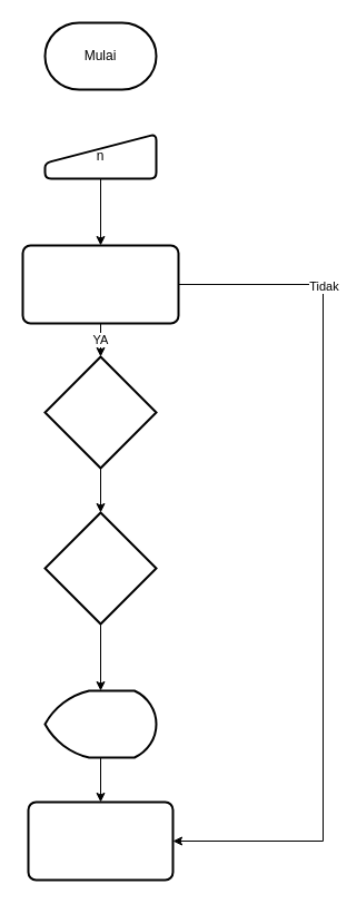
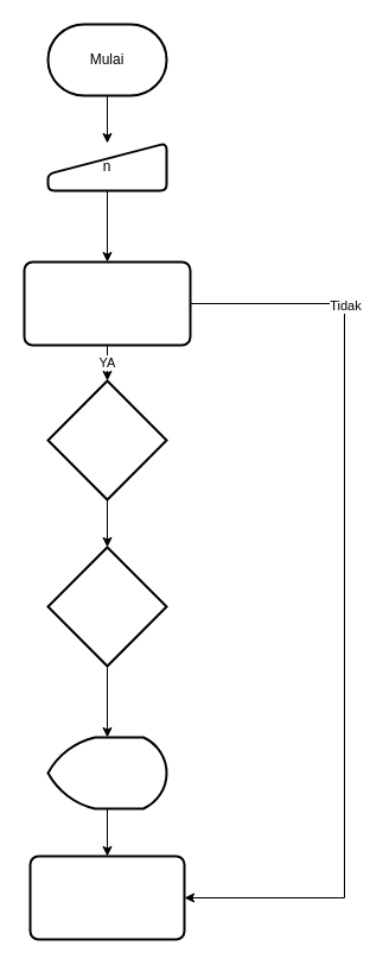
+ <mxCell id="2" value="" style="edgeStyle=orthogonalEdgeStyle;rounded=0;orthogonalLoop=1;jettySize=auto;html=1;" edge="1" parent="1" source="3" target="5"><mxGeometry relative="1" as="geometry" /></mxCell>
